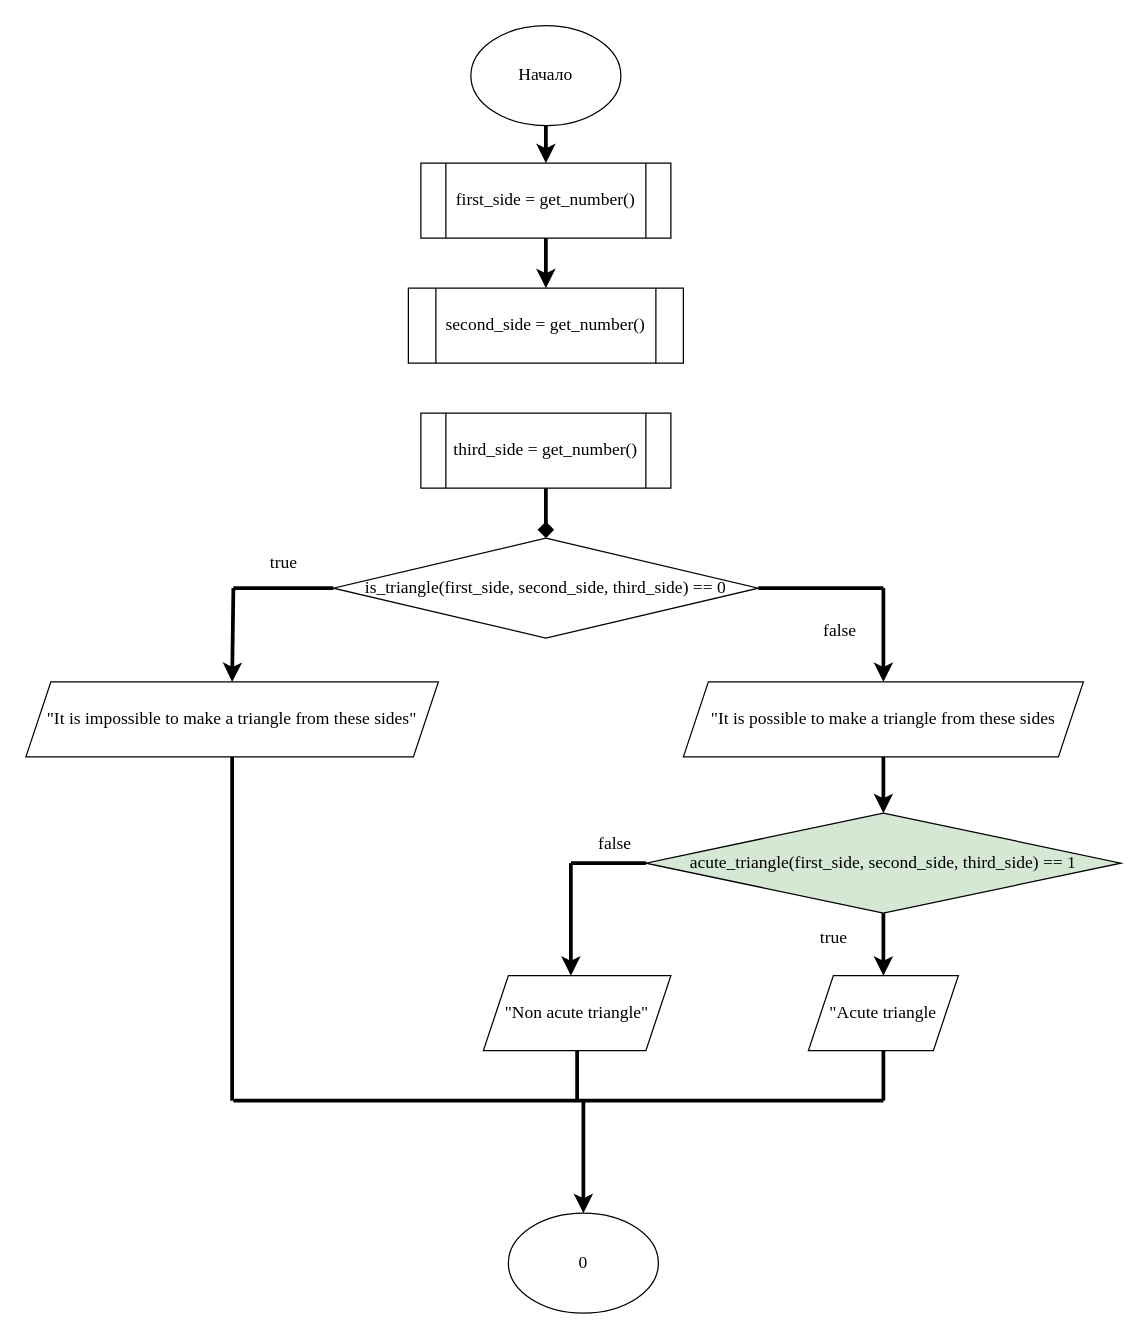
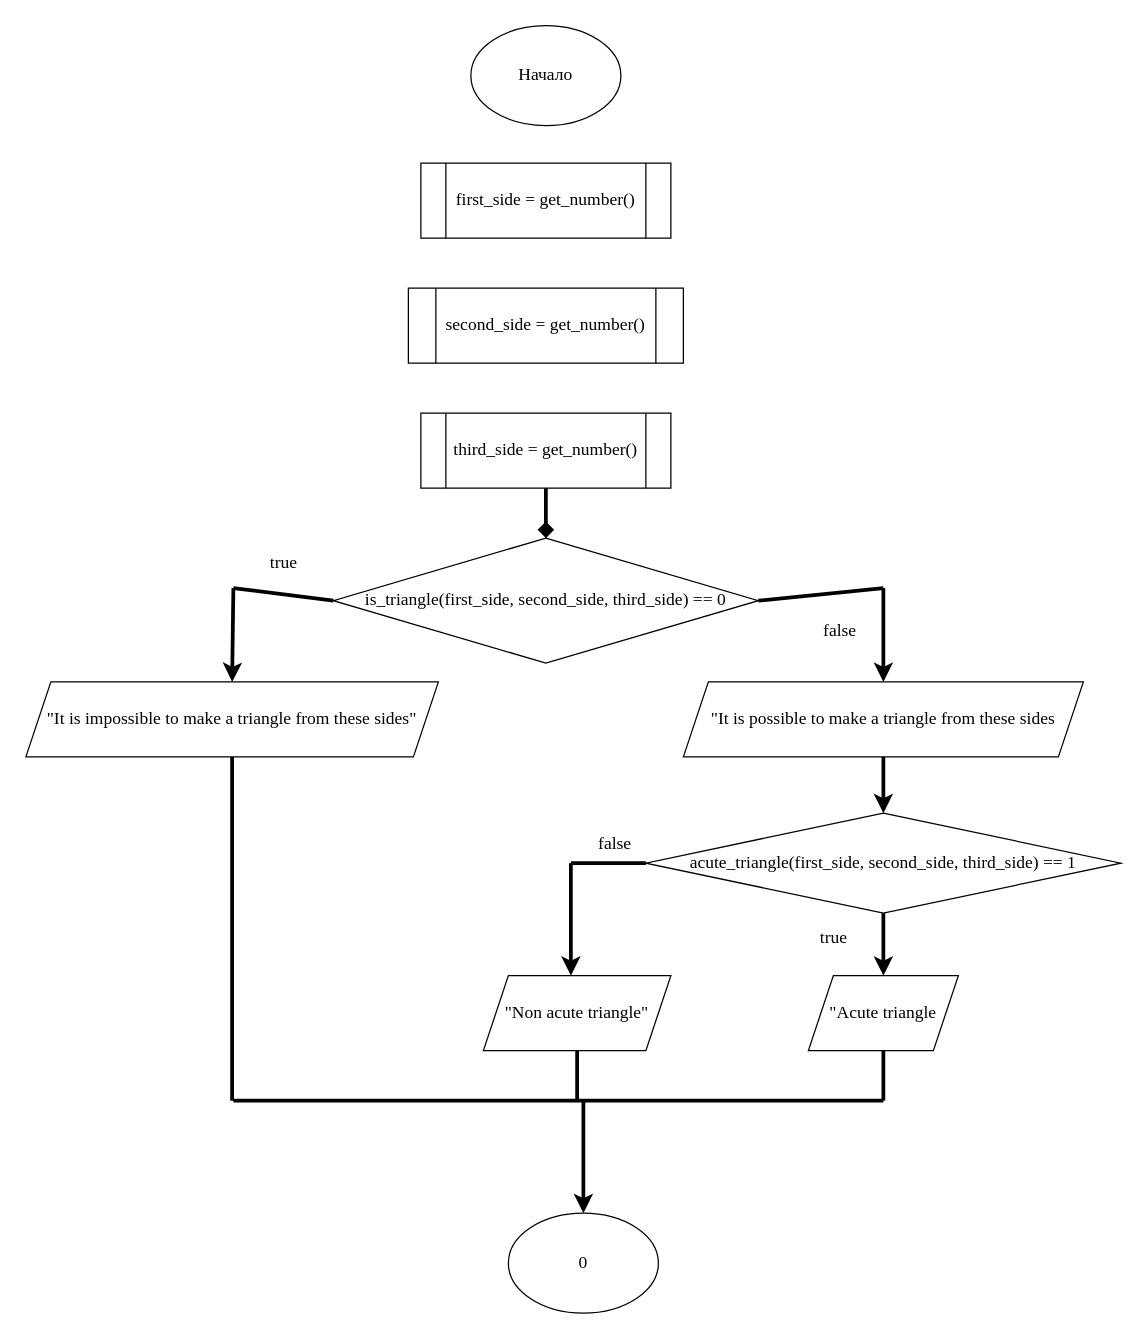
- <mxCell id="2" value="" style="edgeStyle=none;html=1;fontFamily=Times New Roman;fontSize=14;fontColor=#000000;strokeColor=#000000;strokeWidth=3;" edge="1" parent="1" source="3" target="5"><mxGeometry relative="1" as="geometry" /></mxCell>
- <mxCell id="4" value="" style="edgeStyle=none;html=1;strokeColor=#000000;strokeWidth=3;fontFamily=Times New Roman;fontSize=14;fontColor=#000000;" edge="1" parent="1" source="5" target="6"><mxGeometry relative="1" as="geometry" /></mxCell>
- <mxCell id="9" value="is_triangle(first_side, second_side, third_side) == 0" style="rhombus;whiteSpace=wrap;html=1;strokeColor=#000000;fontFamily=Times New Roman;fontSize=14;fontColor=#000000;fillColor=#FFFFFF;" vertex="1" parent="1"><mxGeometry x="266" y="430" width="340" height="80" as="geometry" /></mxCell>
+ <mxCell id="9" value="is_triangle(first_side, second_side, third_side) == 0" style="rhombus;whiteSpace=wrap;html=1;strokeColor=#000000;fontFamily=Times New Roman;fontSize=14;fontColor=#000000;fillColor=#FFFFFF;" vertex="1" parent="1"><mxGeometry x="266" y="430" width="340" height="100" as="geometry" /></mxCell>
- <mxCell id="20" value="acute_triangle(first_side, second_side, third_side) == 1" style="rhombus;whiteSpace=wrap;html=1;strokeColor=#000000;fontFamily=Times New Roman;fontSize=14;fontColor=#000000;fillColor=#d5e8d4;" vertex="1" parent="1"><mxGeometry x="516" y="650" width="380" height="80" as="geometry" /></mxCell>
+ <mxCell id="20" value="acute_triangle(first_side, second_side, third_side) == 1" style="rhombus;whiteSpace=wrap;html=1;strokeColor=#000000;fontFamily=Times New Roman;fontSize=14;fontColor=#000000;fillColor=#FFFFFF;" vertex="1" parent="1"><mxGeometry x="516" y="650" width="380" height="80" as="geometry" /></mxCell>
